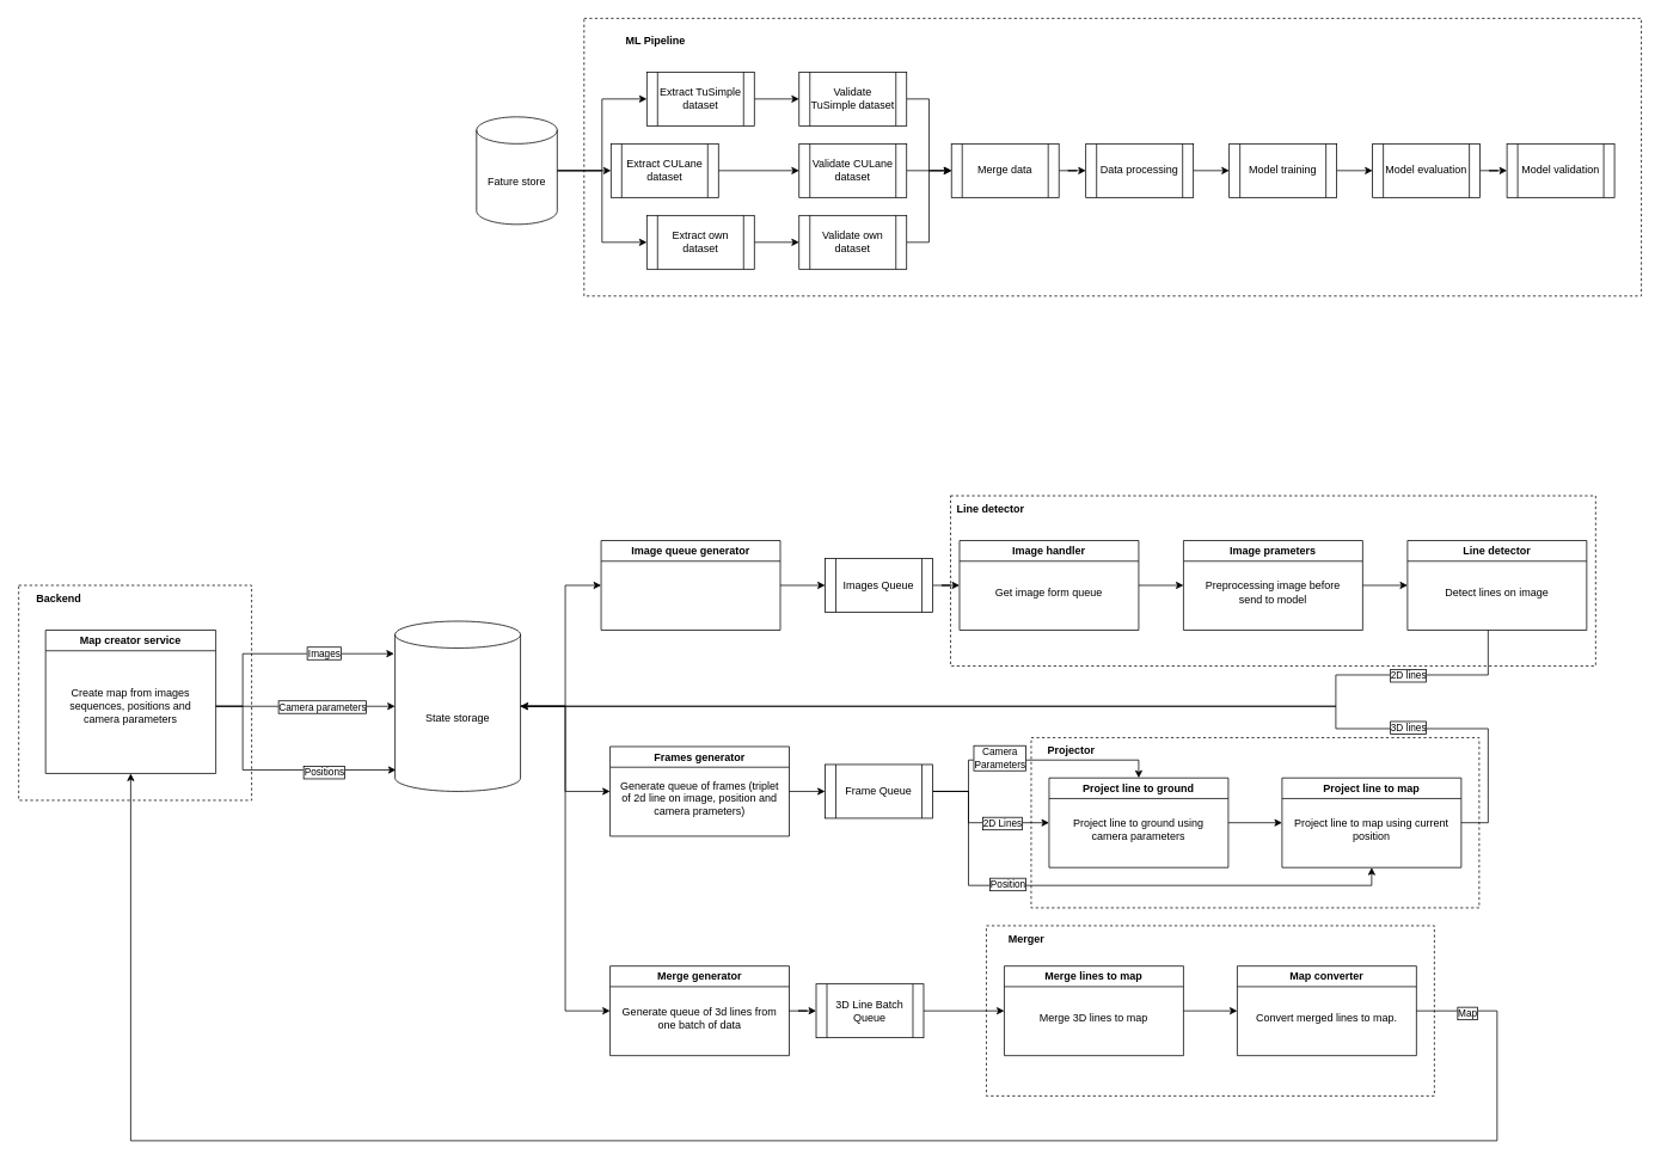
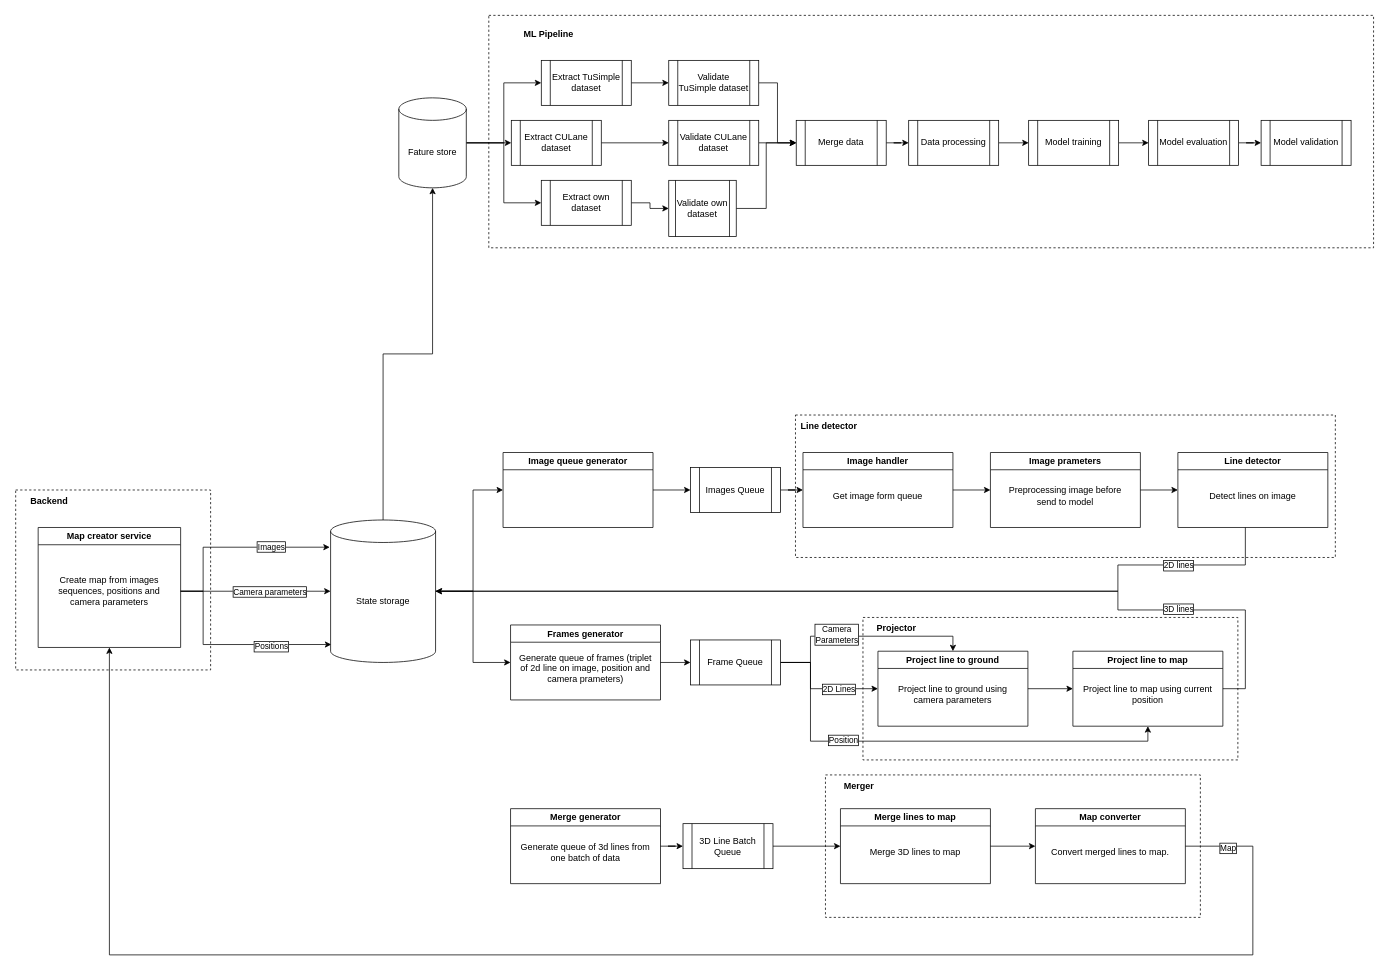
- <mxCell id="21" value="Validate own dataset" style="shape=process;whiteSpace=wrap;html=1;backgroundOutline=1;" vertex="1" parent="1"><mxGeometry x="891" y="240" width="120" height="60" as="geometry" /></mxCell>
+ <mxCell id="21" value="Validate own dataset" style="shape=process;whiteSpace=wrap;html=1;backgroundOutline=1;" vertex="1" parent="1"><mxGeometry x="891" y="240" width="90" height="75" as="geometry" /></mxCell>
- <mxCell id="64" style="edgeStyle=orthogonalEdgeStyle;rounded=0;orthogonalLoop=1;jettySize=auto;html=1;entryX=0;entryY=0.5;entryDx=0;entryDy=0;" edge="1" parent="1" source="65" target="79"><mxGeometry relative="1" as="geometry" /></mxCell>
+ <mxCell id="64" style="edgeStyle=orthogonalEdgeStyle;rounded=0;orthogonalLoop=1;jettySize=auto;html=1;" edge="1" parent="1" source="65" target="8"><mxGeometry relative="1" as="geometry" /></mxCell>
